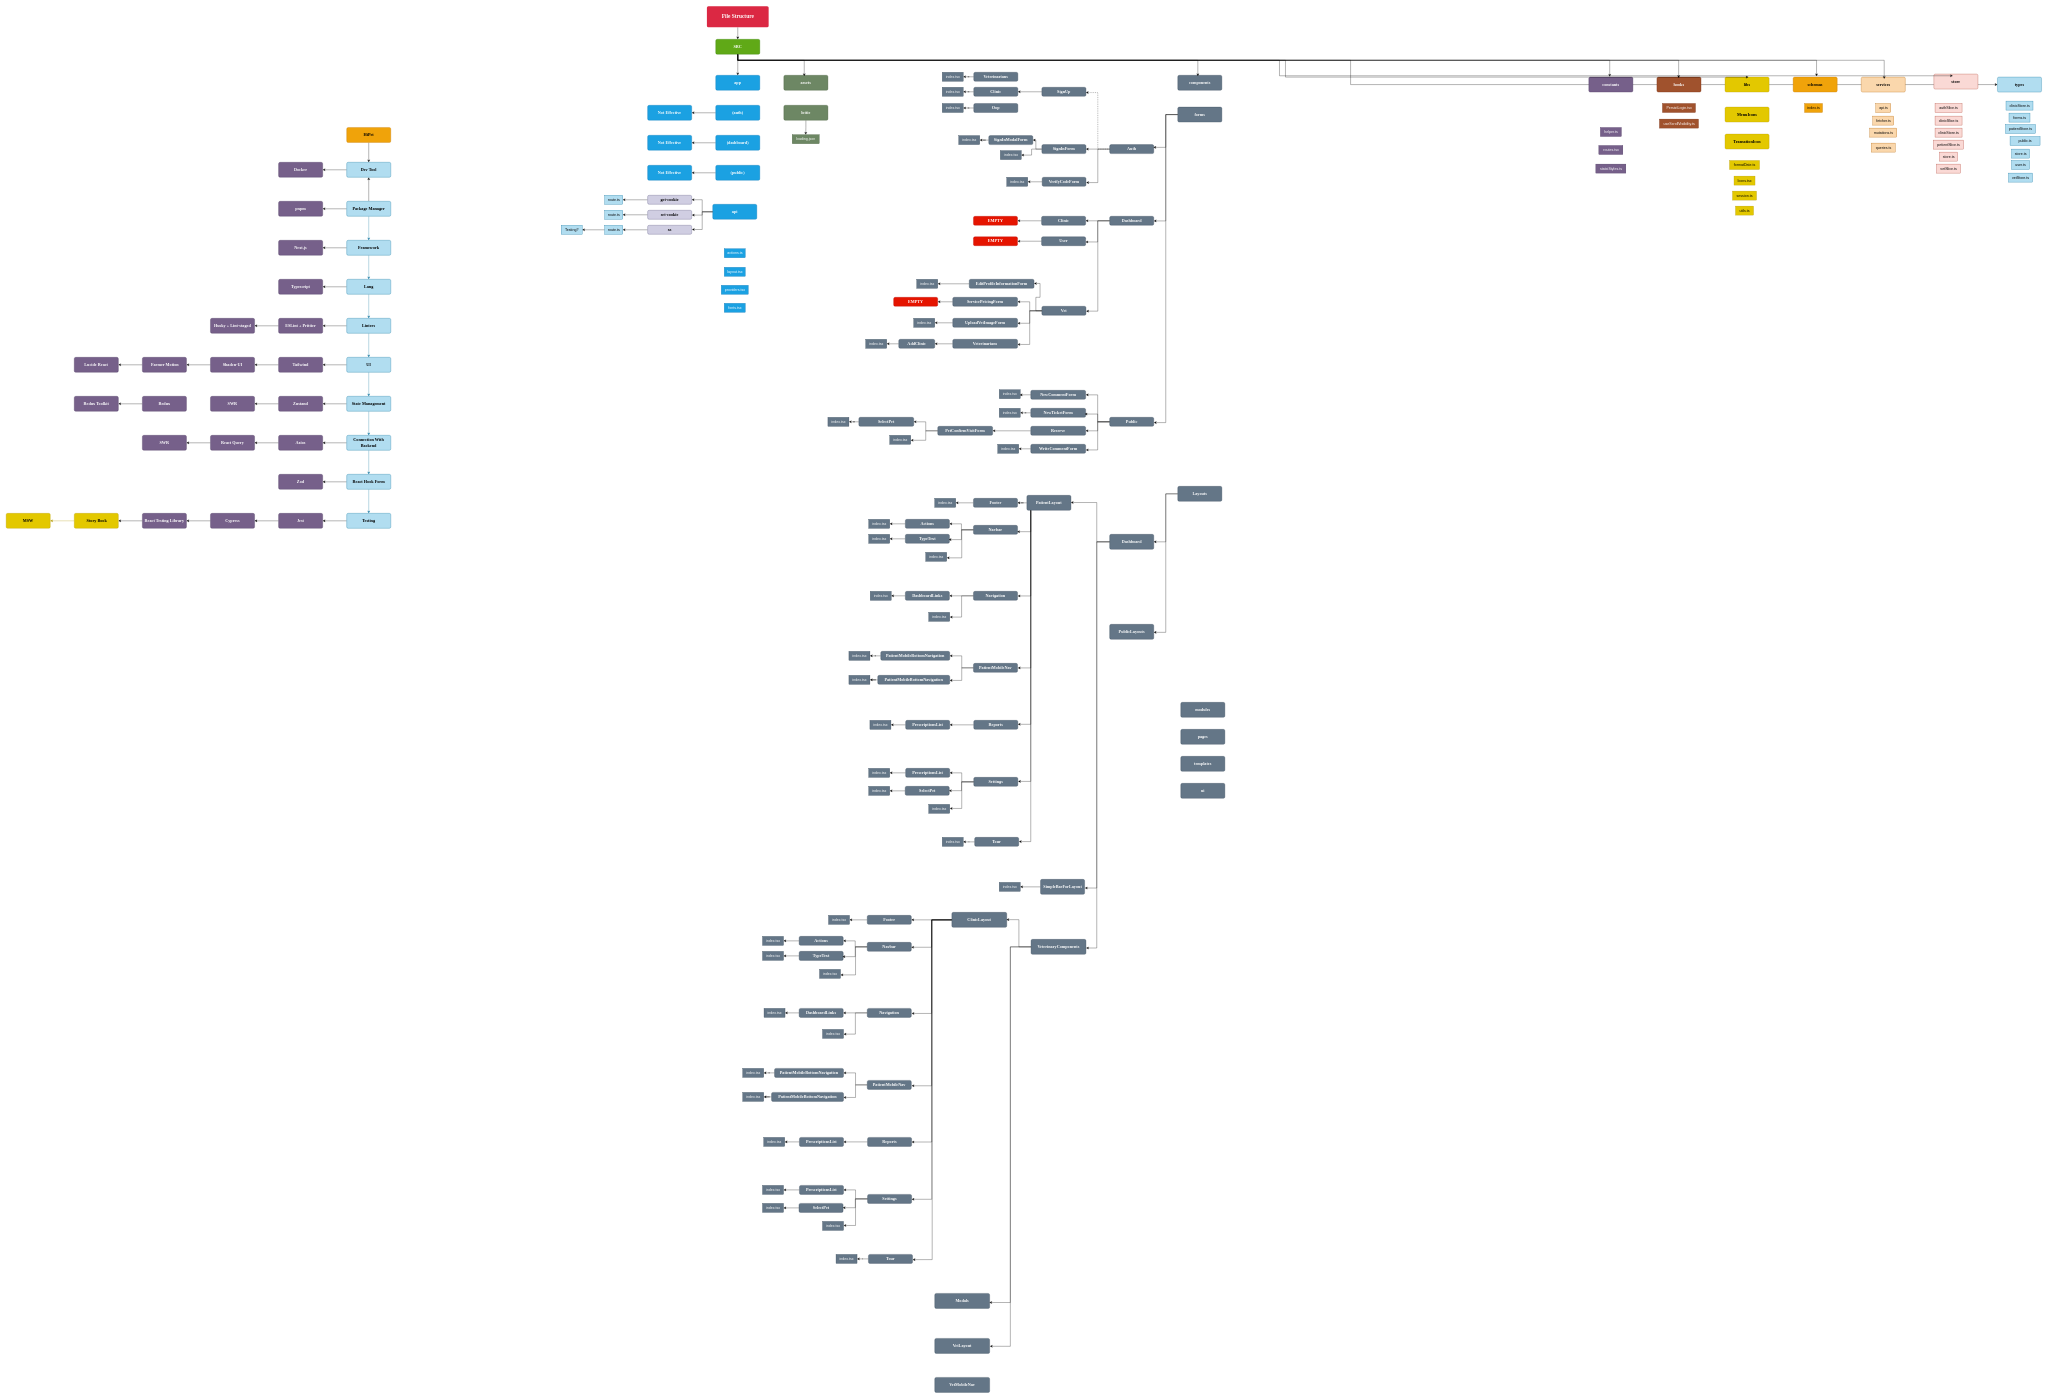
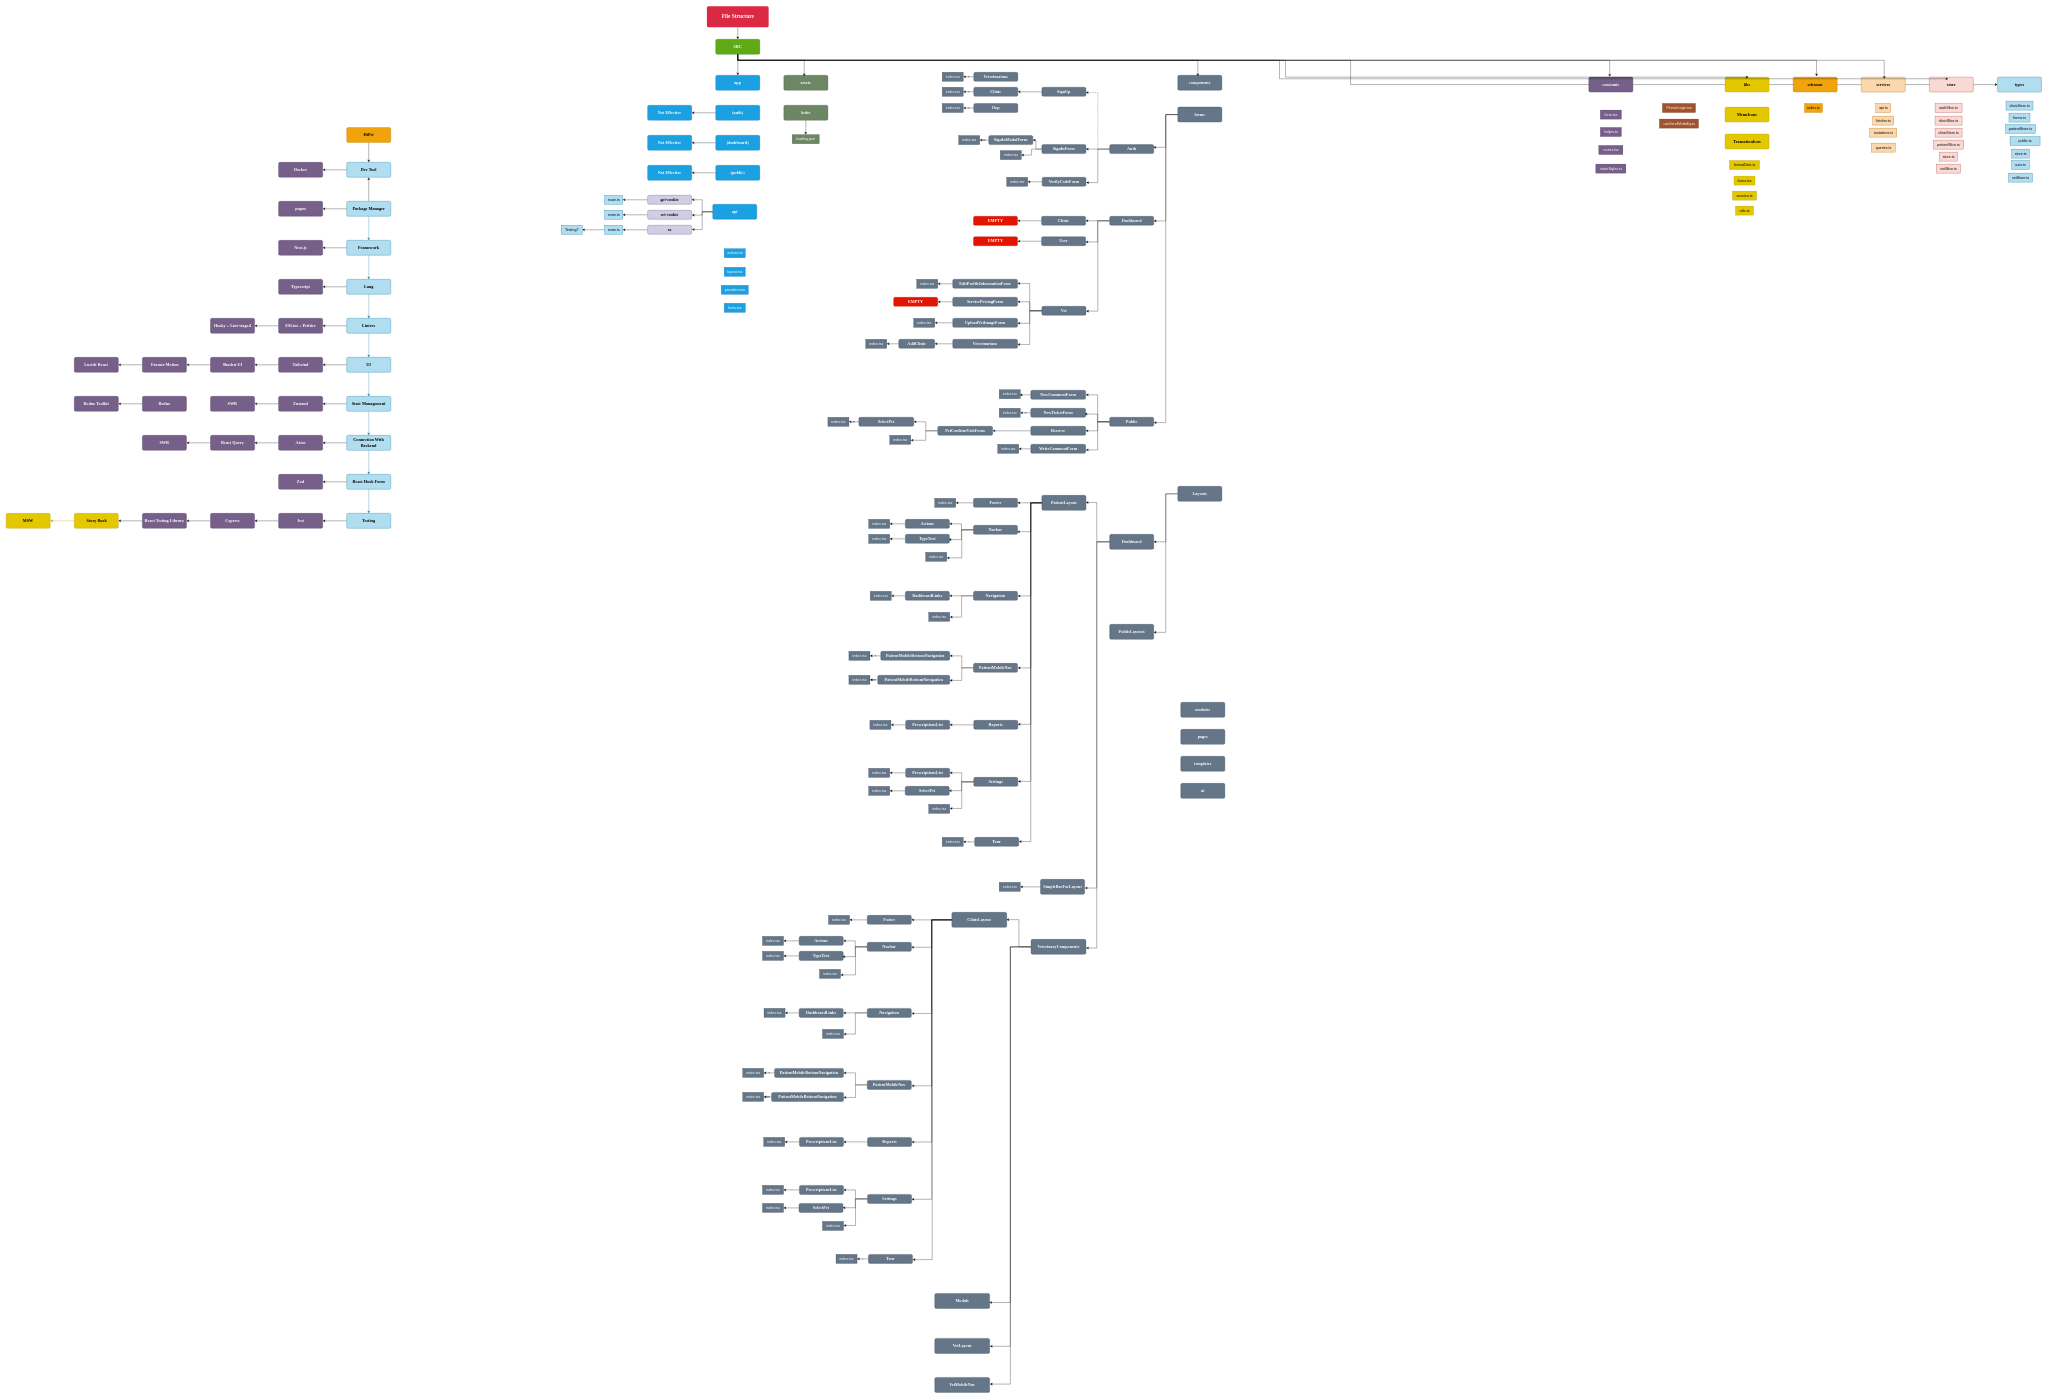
- <mxCell id="79" style="edgeStyle=orthogonalEdgeStyle;rounded=0;orthogonalLoop=1;jettySize=auto;html=1;entryX=0.493;entryY=0.06;entryDx=0;entryDy=0;entryPerimeter=0;" edge="1" parent="1" source="65" target="70"><mxGeometry relative="1" as="geometry"><Array as="points"><mxPoint x="2459" y="200" /><mxPoint x="5595" y="200" /></Array></mxGeometry></mxCell>
- <mxCell id="74" value="&lt;div style=&quot;forced-color-adjust: none;&quot;&gt;store&lt;/div&gt;" style="html=1;shadow=0;dashed=0;shape=mxgraph.bootstrap.rrect;rSize=5;strokeColor=#ae4132;strokeWidth=1;fillColor=#fad9d5;whiteSpace=wrap;align=center;verticalAlign=middle;spacingLeft=0;fontStyle=1;fontSize=14;spacing=5;rounded=1;glass=0;fillStyle=auto;fontFamily=Comic Sans MS;horizontal=1;textDirection=rtl;points=[];" vertex="1" parent="1"><mxGeometry x="6445" y="246" width="147" height="50" as="geometry" /></mxCell>
+ <mxCell id="74" value="&lt;div style=&quot;forced-color-adjust: none;&quot;&gt;store&lt;/div&gt;" style="html=1;shadow=0;dashed=0;shape=mxgraph.bootstrap.rrect;rSize=5;strokeColor=#ae4132;strokeWidth=1;fillColor=#fad9d5;whiteSpace=wrap;align=center;verticalAlign=middle;spacingLeft=0;fontStyle=1;fontSize=14;spacing=5;rounded=1;glass=0;fillStyle=auto;fontFamily=Comic Sans MS;horizontal=1;textDirection=rtl;points=[];" vertex="1" parent="1"><mxGeometry x="6430" y="256" width="147" height="50" as="geometry" /></mxCell>
- <mxCell id="70" value="&lt;div style=&quot;forced-color-adjust: none;&quot;&gt;hooks&lt;/div&gt;" style="html=1;shadow=0;dashed=0;shape=mxgraph.bootstrap.rrect;rSize=5;strokeColor=#6D1F00;strokeWidth=1;fillColor=#a0522d;fontColor=#ffffff;whiteSpace=wrap;align=center;verticalAlign=middle;spacingLeft=0;fontStyle=1;fontSize=14;spacing=5;rounded=1;glass=0;fillStyle=auto;fontFamily=Comic Sans MS;horizontal=1;textDirection=rtl;points=[];" vertex="1" parent="1"><mxGeometry x="5522" y="256" width="147" height="50" as="geometry" /></mxCell>
+ <mxCell id="105" value="form.tsx" style="text;html=1;align=center;verticalAlign=middle;resizable=0;points=[];autosize=1;strokeColor=#432D57;fillColor=#76608a;fontColor=#ffffff;" vertex="1" parent="1"><mxGeometry x="5333.5" y="366" width="70" height="30" as="geometry" /></mxCell>
- <mxCell id="201" value="&lt;div style=&quot;forced-color-adjust: none;&quot;&gt;EditProfileInformationForm&lt;/div&gt;" style="html=1;shadow=0;dashed=0;shape=mxgraph.bootstrap.rrect;rSize=5;strokeColor=#314354;strokeWidth=1;fillColor=#647687;fontColor=#ffffff;whiteSpace=wrap;align=center;verticalAlign=middle;spacingLeft=0;fontStyle=1;fontSize=14;spacing=5;rounded=1;glass=0;fillStyle=auto;fontFamily=Comic Sans MS;horizontal=1;textDirection=rtl;points=[];" vertex="1" parent="1"><mxGeometry x="3230" y="930" width="216" height="30" as="geometry" /></mxCell>
+ <mxCell id="201" value="&lt;div style=&quot;forced-color-adjust: none;&quot;&gt;EditProfileInformationForm&lt;/div&gt;" style="html=1;shadow=0;dashed=0;shape=mxgraph.bootstrap.rrect;rSize=5;strokeColor=#314354;strokeWidth=1;fillColor=#647687;fontColor=#ffffff;whiteSpace=wrap;align=center;verticalAlign=middle;spacingLeft=0;fontStyle=1;fontSize=14;spacing=5;rounded=1;glass=0;fillStyle=auto;fontFamily=Comic Sans MS;horizontal=1;textDirection=rtl;points=[];" vertex="1" parent="1"><mxGeometry x="3175" y="930" width="216" height="30" as="geometry" /></mxCell>
- <mxCell id="239" value="PatientLayout" style="html=1;shadow=0;dashed=0;shape=mxgraph.bootstrap.rrect;rSize=5;strokeColor=#314354;strokeWidth=1;fillColor=#647687;fontColor=#ffffff;whiteSpace=wrap;align=center;verticalAlign=middle;spacingLeft=0;fontStyle=1;fontSize=14;spacing=5;rounded=1;glass=0;fillStyle=auto;fontFamily=Comic Sans MS;horizontal=1;textDirection=rtl;points=[];" vertex="1" parent="1"><mxGeometry x="3422" y="1650" width="147" height="50" as="geometry" /></mxCell>
+ <mxCell id="239" value="PatientLayout" style="html=1;shadow=0;dashed=0;shape=mxgraph.bootstrap.rrect;rSize=5;strokeColor=#314354;strokeWidth=1;fillColor=#647687;fontColor=#ffffff;whiteSpace=wrap;align=center;verticalAlign=middle;spacingLeft=0;fontStyle=1;fontSize=14;spacing=5;rounded=1;glass=0;fillStyle=auto;fontFamily=Comic Sans MS;horizontal=1;textDirection=rtl;points=[];" vertex="1" parent="1"><mxGeometry x="3472" y="1650" width="147" height="50" as="geometry" /></mxCell>
+ <mxCell id="306" style="edgeStyle=orthogonalEdgeStyle;rounded=0;orthogonalLoop=1;jettySize=auto;html=1;entryX=1.005;entryY=0.445;entryDx=0;entryDy=0;entryPerimeter=0;" edge="1" parent="1" source="237" target="303"><mxGeometry relative="1" as="geometry" /></mxCell>
